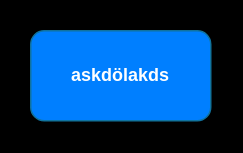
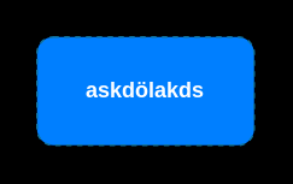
- <mxCell id="2" value="&lt;h4&gt;&lt;font color=&quot;#ffffff&quot;&gt;askdölakds&lt;/font&gt;&lt;/h4&gt;" style="whiteSpace=wrap;html=1;rounded=1;strokeColor=#10739e;fillColor=#007FFF;sketch=0;" vertex="1" parent="1"><mxGeometry x="20" y="20" width="120" height="60" as="geometry" /></mxCell>
+ <mxCell id="2" value="&lt;h4&gt;&lt;font color=&quot;#ffffff&quot;&gt;askdölakds&lt;/font&gt;&lt;/h4&gt;" style="whiteSpace=wrap;html=1;rounded=1;strokeColor=#10739e;fillColor=#007FFF;sketch=0;dashed=1;" vertex="1" parent="1"><mxGeometry x="20" y="20" width="120" height="60" as="geometry" /></mxCell>
